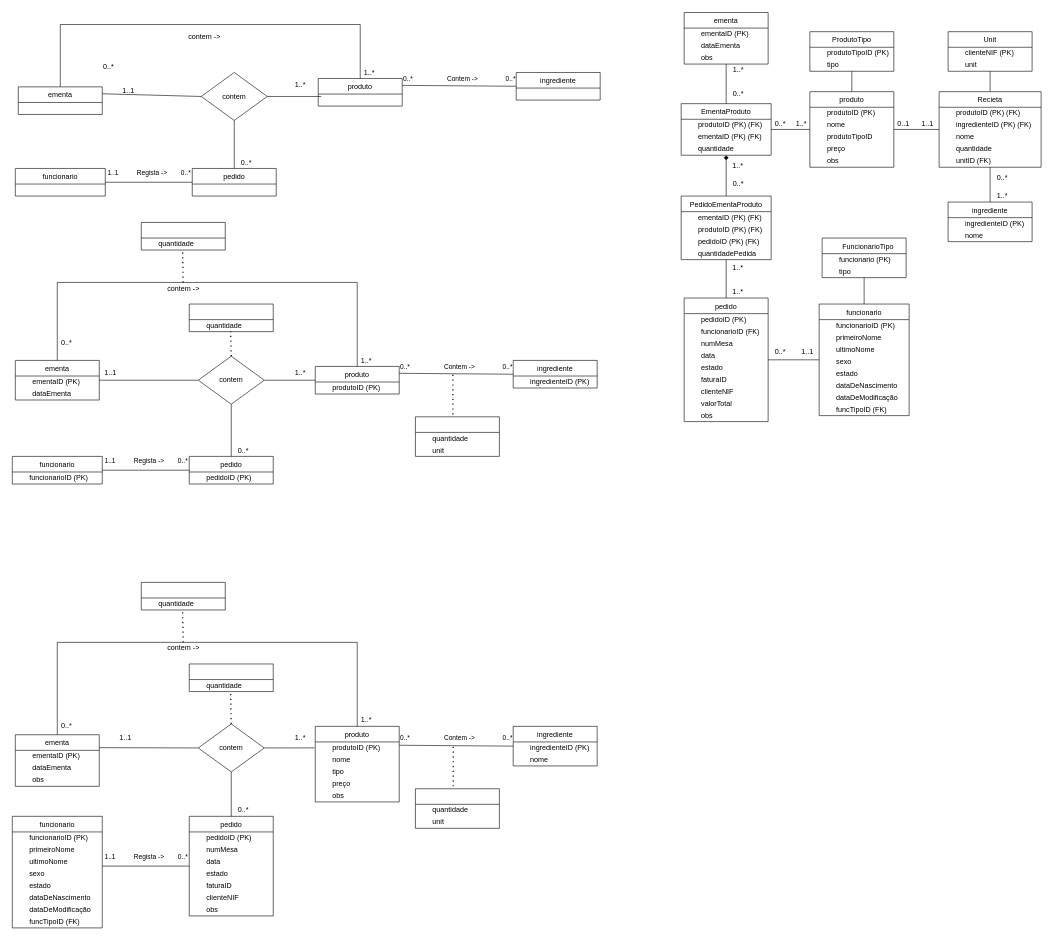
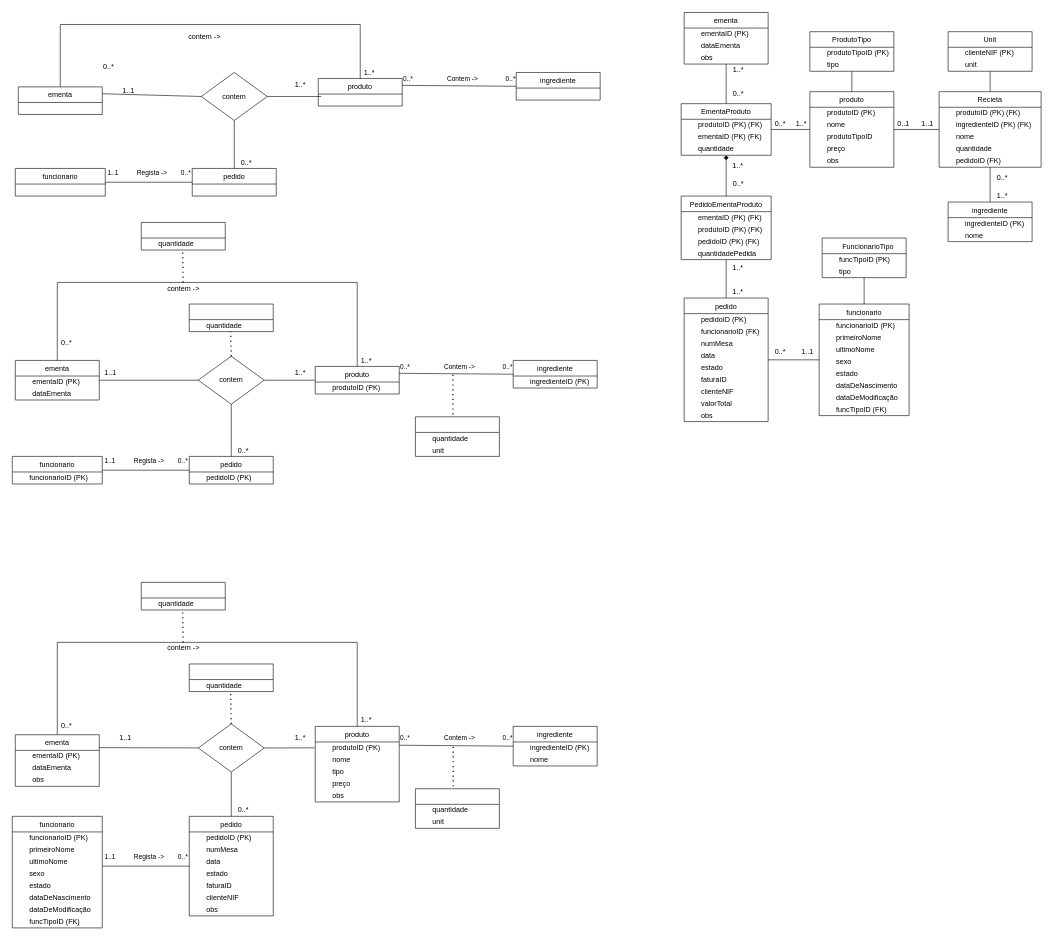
- <mxCell id="56" value="&lt;span style=&quot;white-space: pre;&quot;&gt;&#09;&lt;/span&gt;unitID (FK)" style="text;html=1;align=left;verticalAlign=middle;resizable=0;points=[];autosize=1;strokeColor=none;fillColor=none;" parent="51" vertex="1"><mxGeometry y="106" width="170" height="20" as="geometry" /></mxCell>
+ <mxCell id="56" value="&lt;span style=&quot;white-space: pre;&quot;&gt;&#09;&lt;/span&gt;pedidoID (FK)" style="text;html=1;align=left;verticalAlign=middle;resizable=0;points=[];autosize=1;strokeColor=none;fillColor=none;" parent="51" vertex="1"><mxGeometry y="106" width="170" height="20" as="geometry" /></mxCell>
- <mxCell id="120" value="&lt;span style=&quot;&quot;&gt;&#09;&lt;/span&gt;&lt;span style=&quot;white-space: pre;&quot;&gt;&#09;&lt;/span&gt;funcionario (PK)" style="text;html=1;align=left;verticalAlign=middle;resizable=0;points=[];autosize=1;strokeColor=none;fillColor=none;" parent="119" vertex="1"><mxGeometry y="26" width="140" height="20" as="geometry" /></mxCell>
+ <mxCell id="120" value="&lt;span style=&quot;&quot;&gt;&#09;&lt;/span&gt;&lt;span style=&quot;white-space: pre;&quot;&gt;&#09;&lt;/span&gt;funcTipoID (PK)" style="text;html=1;align=left;verticalAlign=middle;resizable=0;points=[];autosize=1;strokeColor=none;fillColor=none;" parent="119" vertex="1"><mxGeometry y="26" width="140" height="20" as="geometry" /></mxCell>
